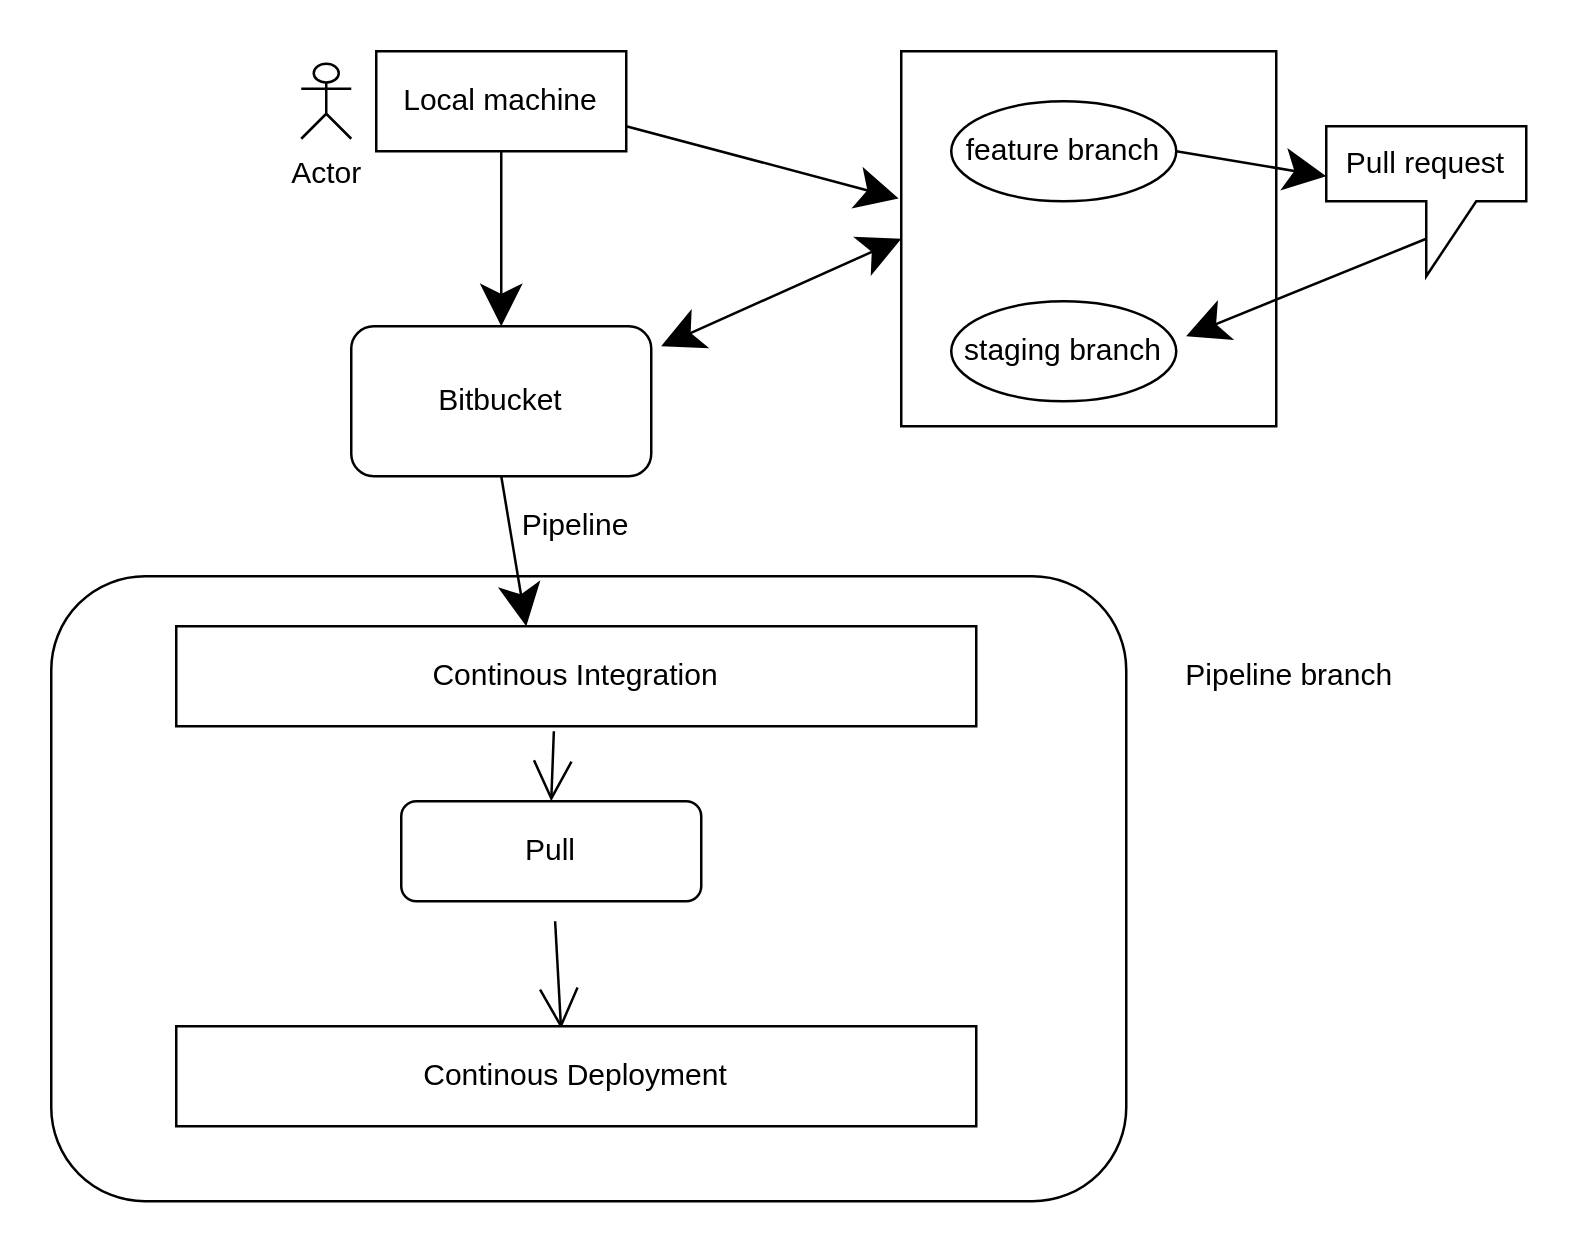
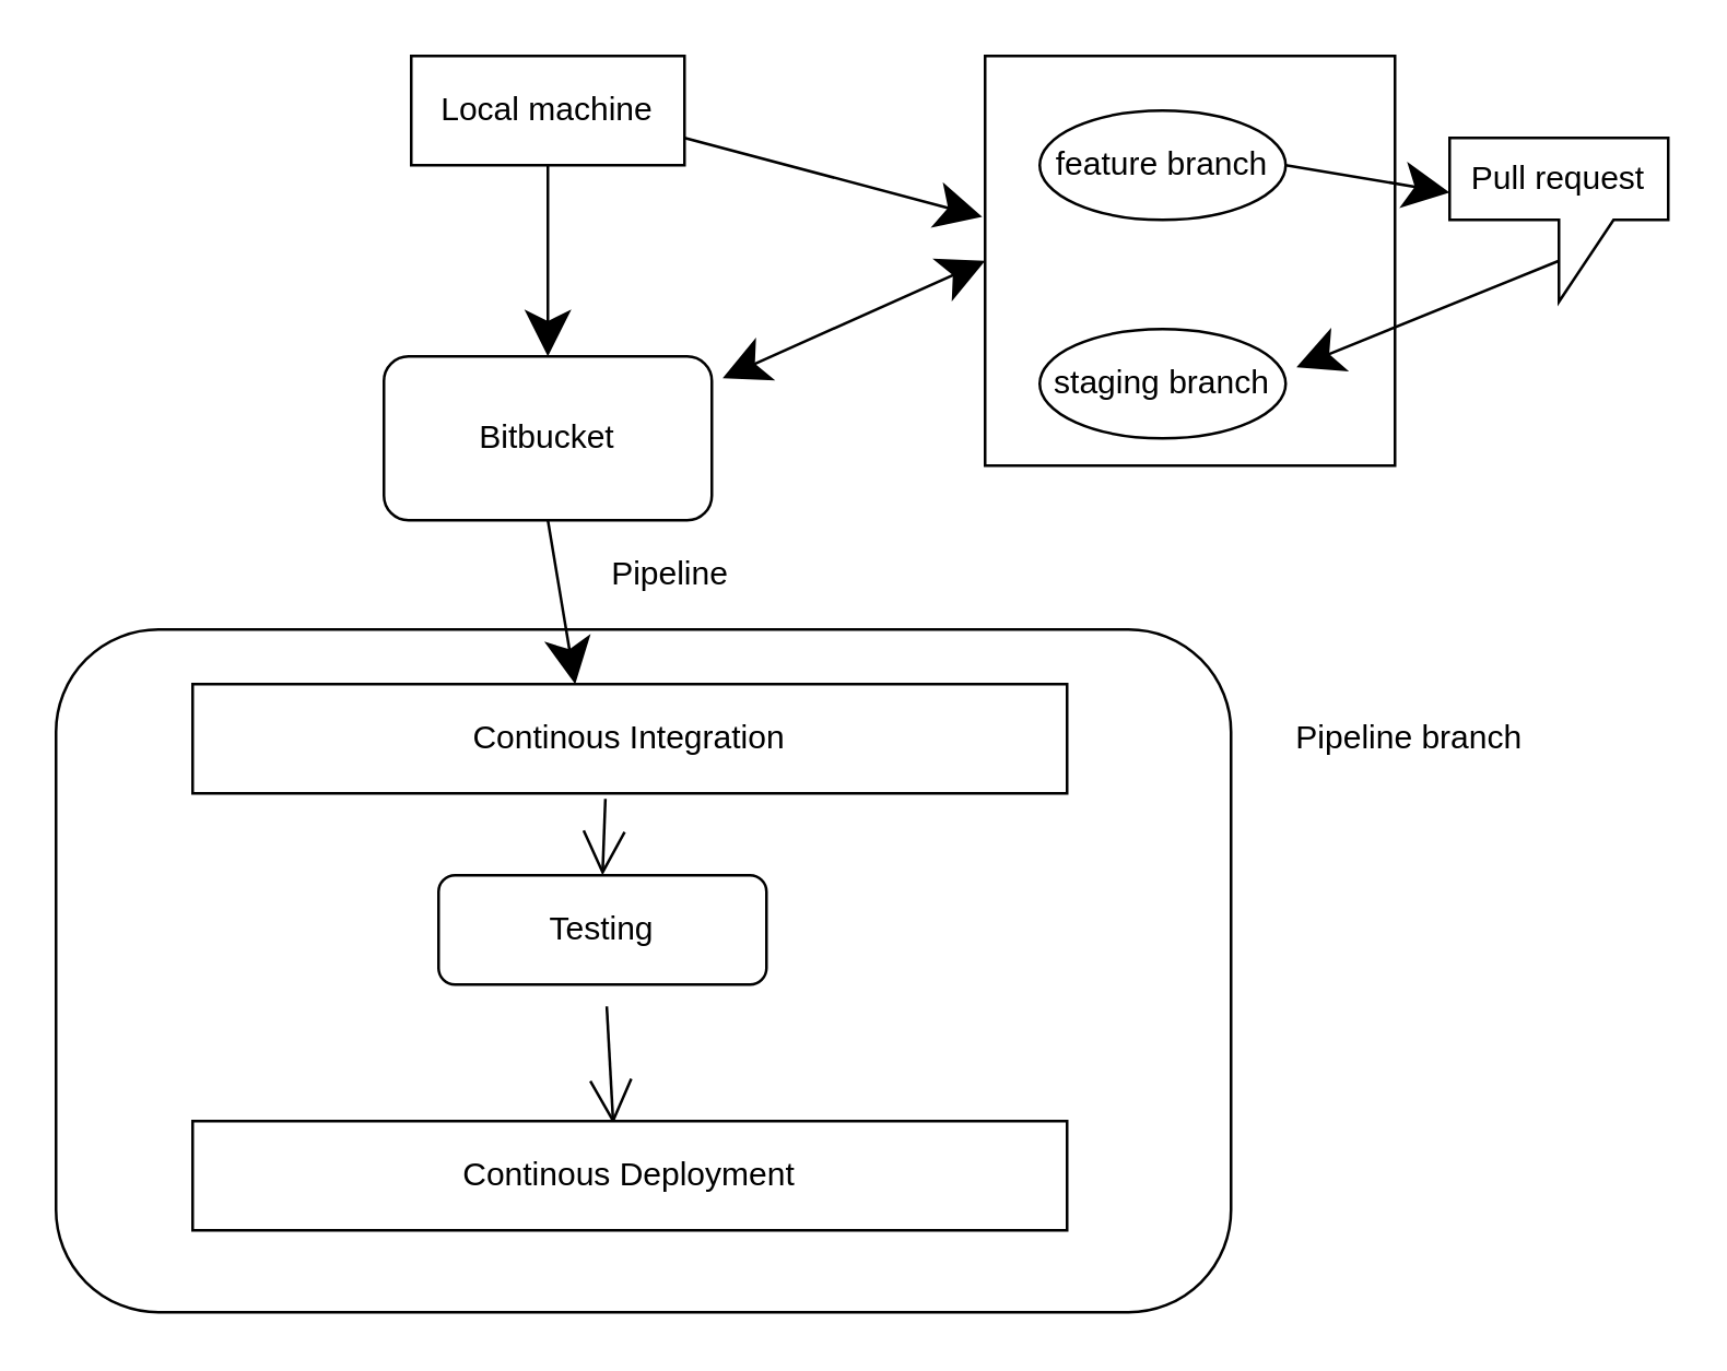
- <mxCell id="15" value="Actor" style="shape=umlActor;verticalLabelPosition=bottom;verticalAlign=top;html=1;outlineConnect=0;hachureGap=4;pointerEvents=0;" vertex="1" parent="1"><mxGeometry x="120" y="25" width="20" height="30" as="geometry" /></mxCell>
- <mxCell id="16" value="Pipeline" style="text;html=1;strokeColor=none;fillColor=none;align=center;verticalAlign=middle;whiteSpace=wrap;rounded=0;hachureGap=4;pointerEvents=0;" vertex="1" parent="1"><mxGeometry x="210" y="200" width="40" height="20" as="geometry" /></mxCell>
+ <mxCell id="16" value="Pipeline" style="text;html=1;strokeColor=none;fillColor=none;align=center;verticalAlign=middle;whiteSpace=wrap;rounded=0;hachureGap=4;pointerEvents=0;" vertex="1" parent="1"><mxGeometry x="225" y="200" width="40" height="20" as="geometry" /></mxCell>
- <mxCell id="20" value="Pull" style="rounded=1;whiteSpace=wrap;html=1;hachureGap=4;pointerEvents=0;" vertex="1" parent="1"><mxGeometry x="160" y="320" width="120" height="40" as="geometry" /></mxCell>
+ <mxCell id="20" value="Testing" style="rounded=1;whiteSpace=wrap;html=1;hachureGap=4;pointerEvents=0;" vertex="1" parent="1"><mxGeometry x="160" y="320" width="120" height="40" as="geometry" /></mxCell>
